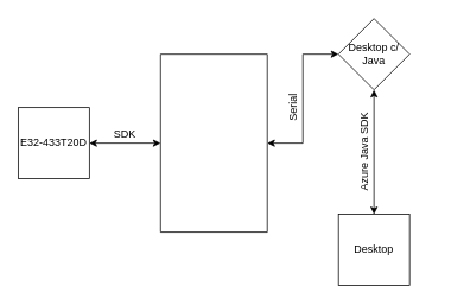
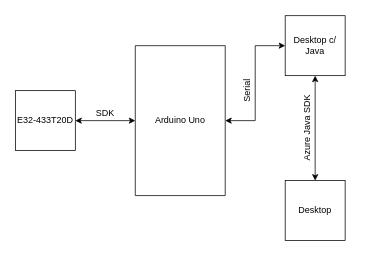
- <mxCell id="8" value="Desktop c/ Java" style="rhombus;whiteSpace=wrap;html=1;aspect=fixed;" vertex="1" parent="1"><mxGeometry x="380" y="20" width="80" height="80" as="geometry" /></mxCell>
+ <mxCell id="8" value="Desktop c/ Java" style="whiteSpace=wrap;html=1;aspect=fixed;" vertex="1" parent="1"><mxGeometry x="380" y="20" width="80" height="80" as="geometry" /></mxCell>
+ <mxCell id="5" value="Arduino Uno" style="text;html=1;strokeColor=none;fillColor=none;align=center;verticalAlign=middle;whiteSpace=wrap;rounded=0;" vertex="1" parent="1"><mxGeometry x="200" y="150" width="80" height="20" as="geometry" /></mxCell>
